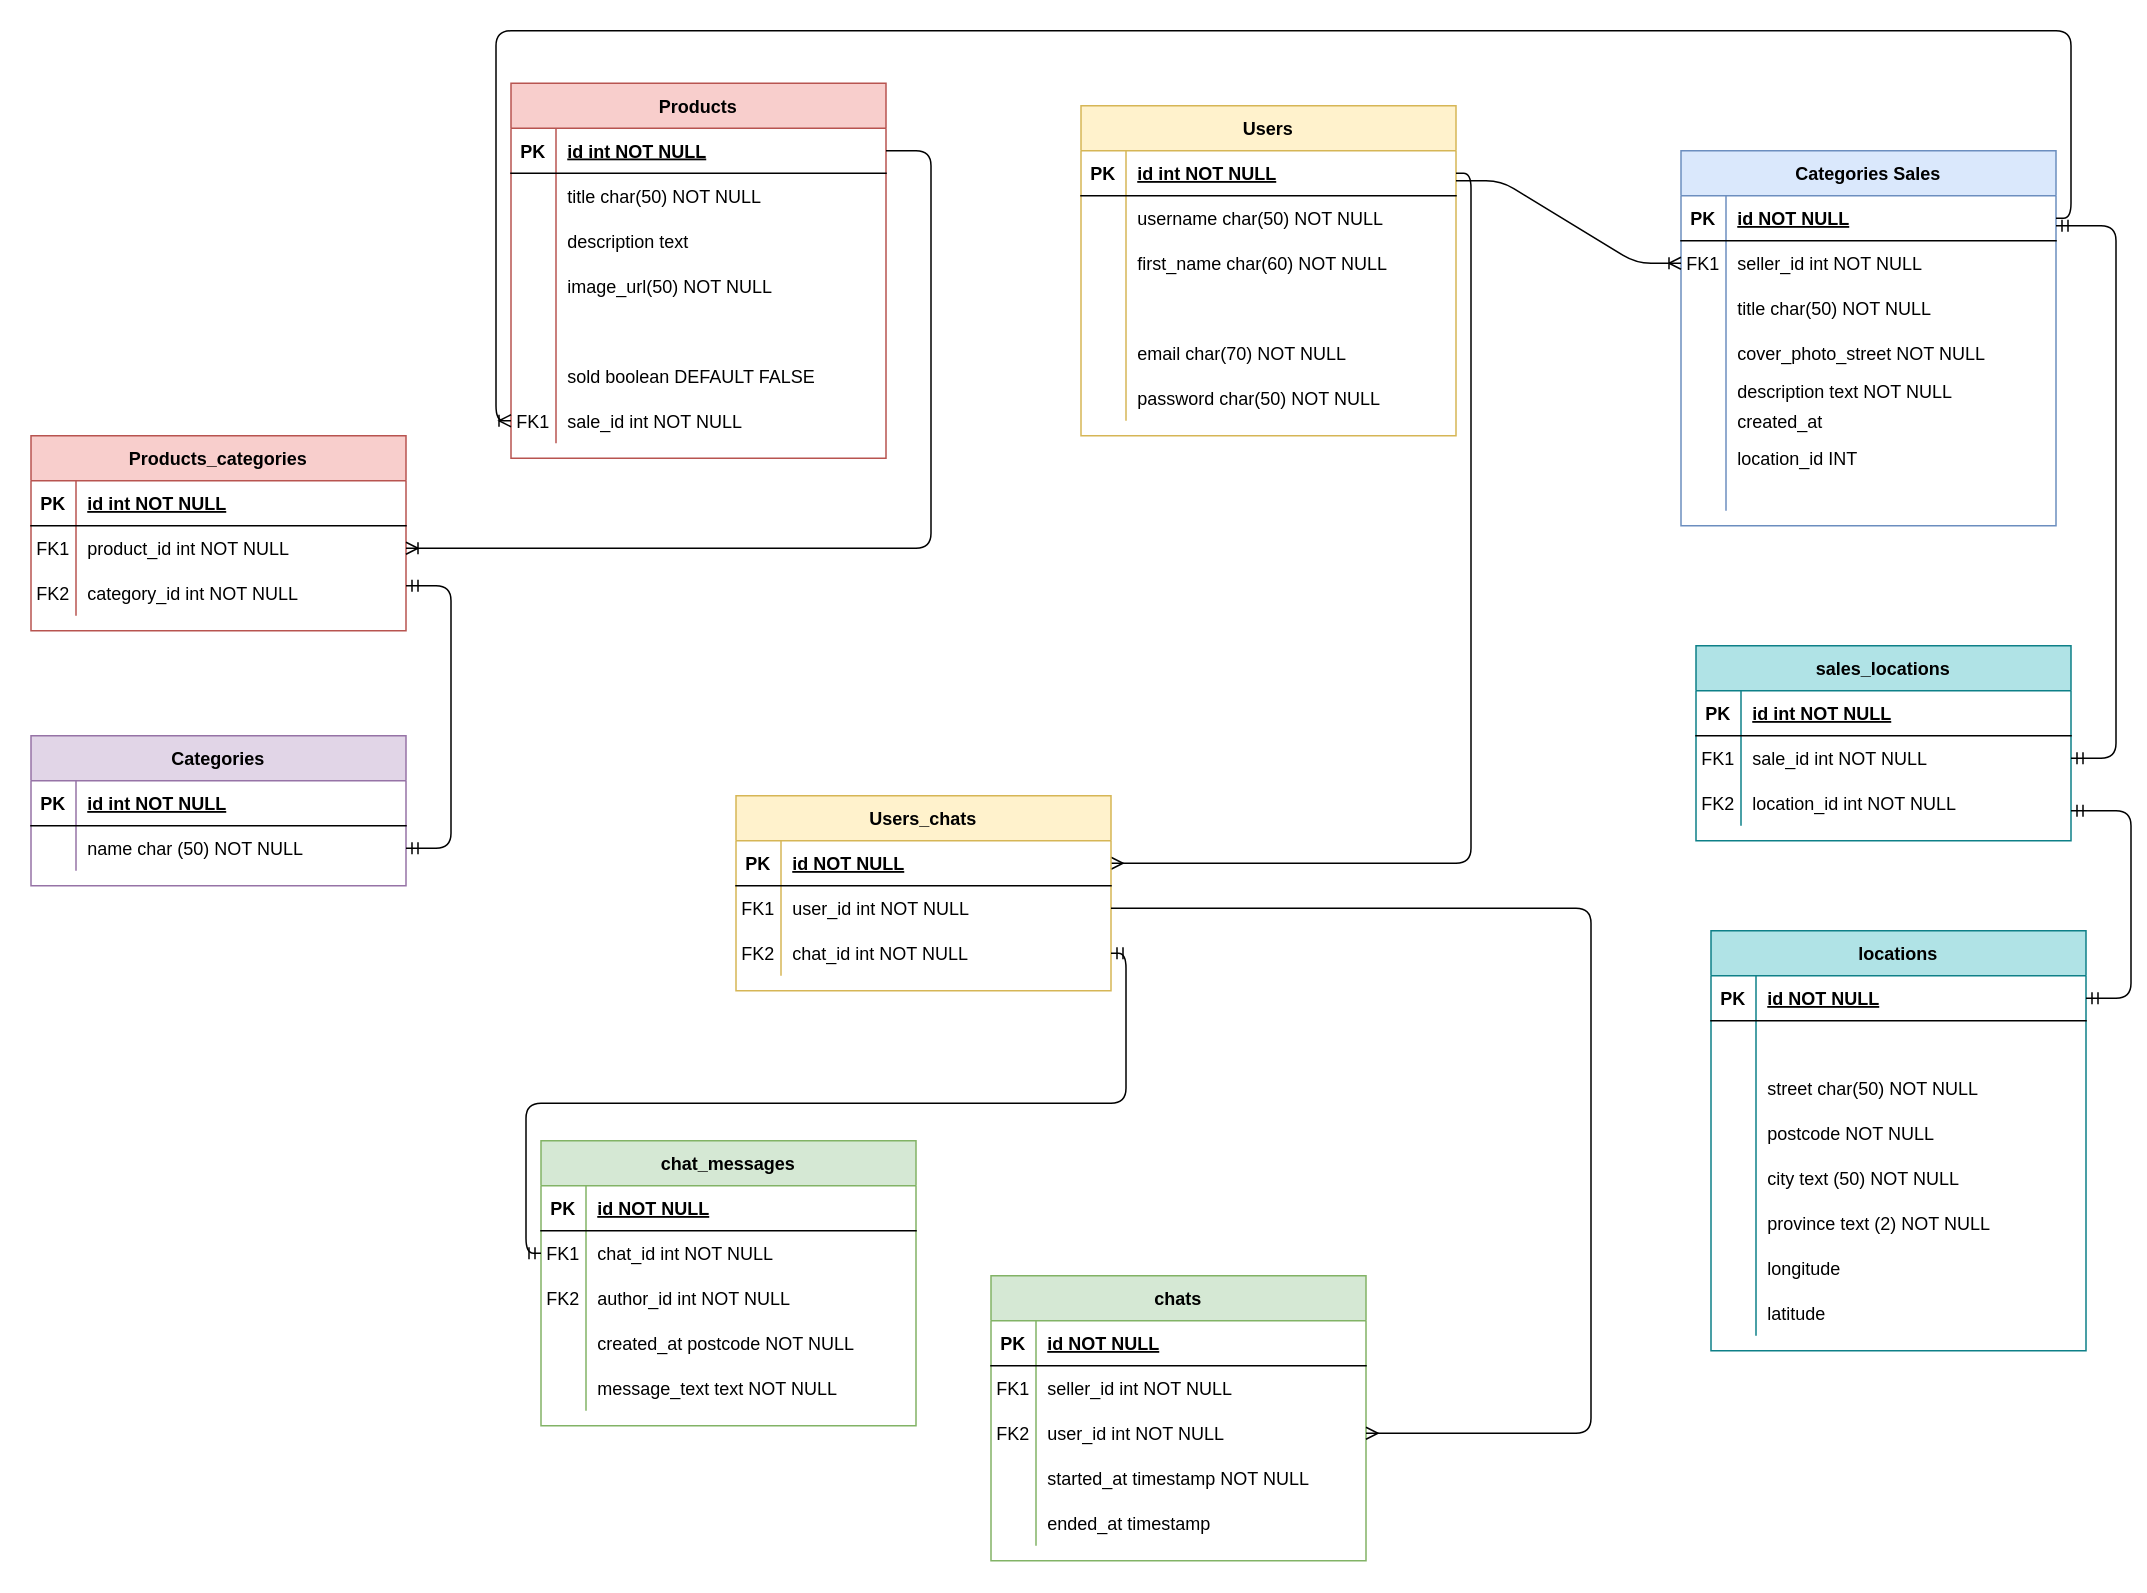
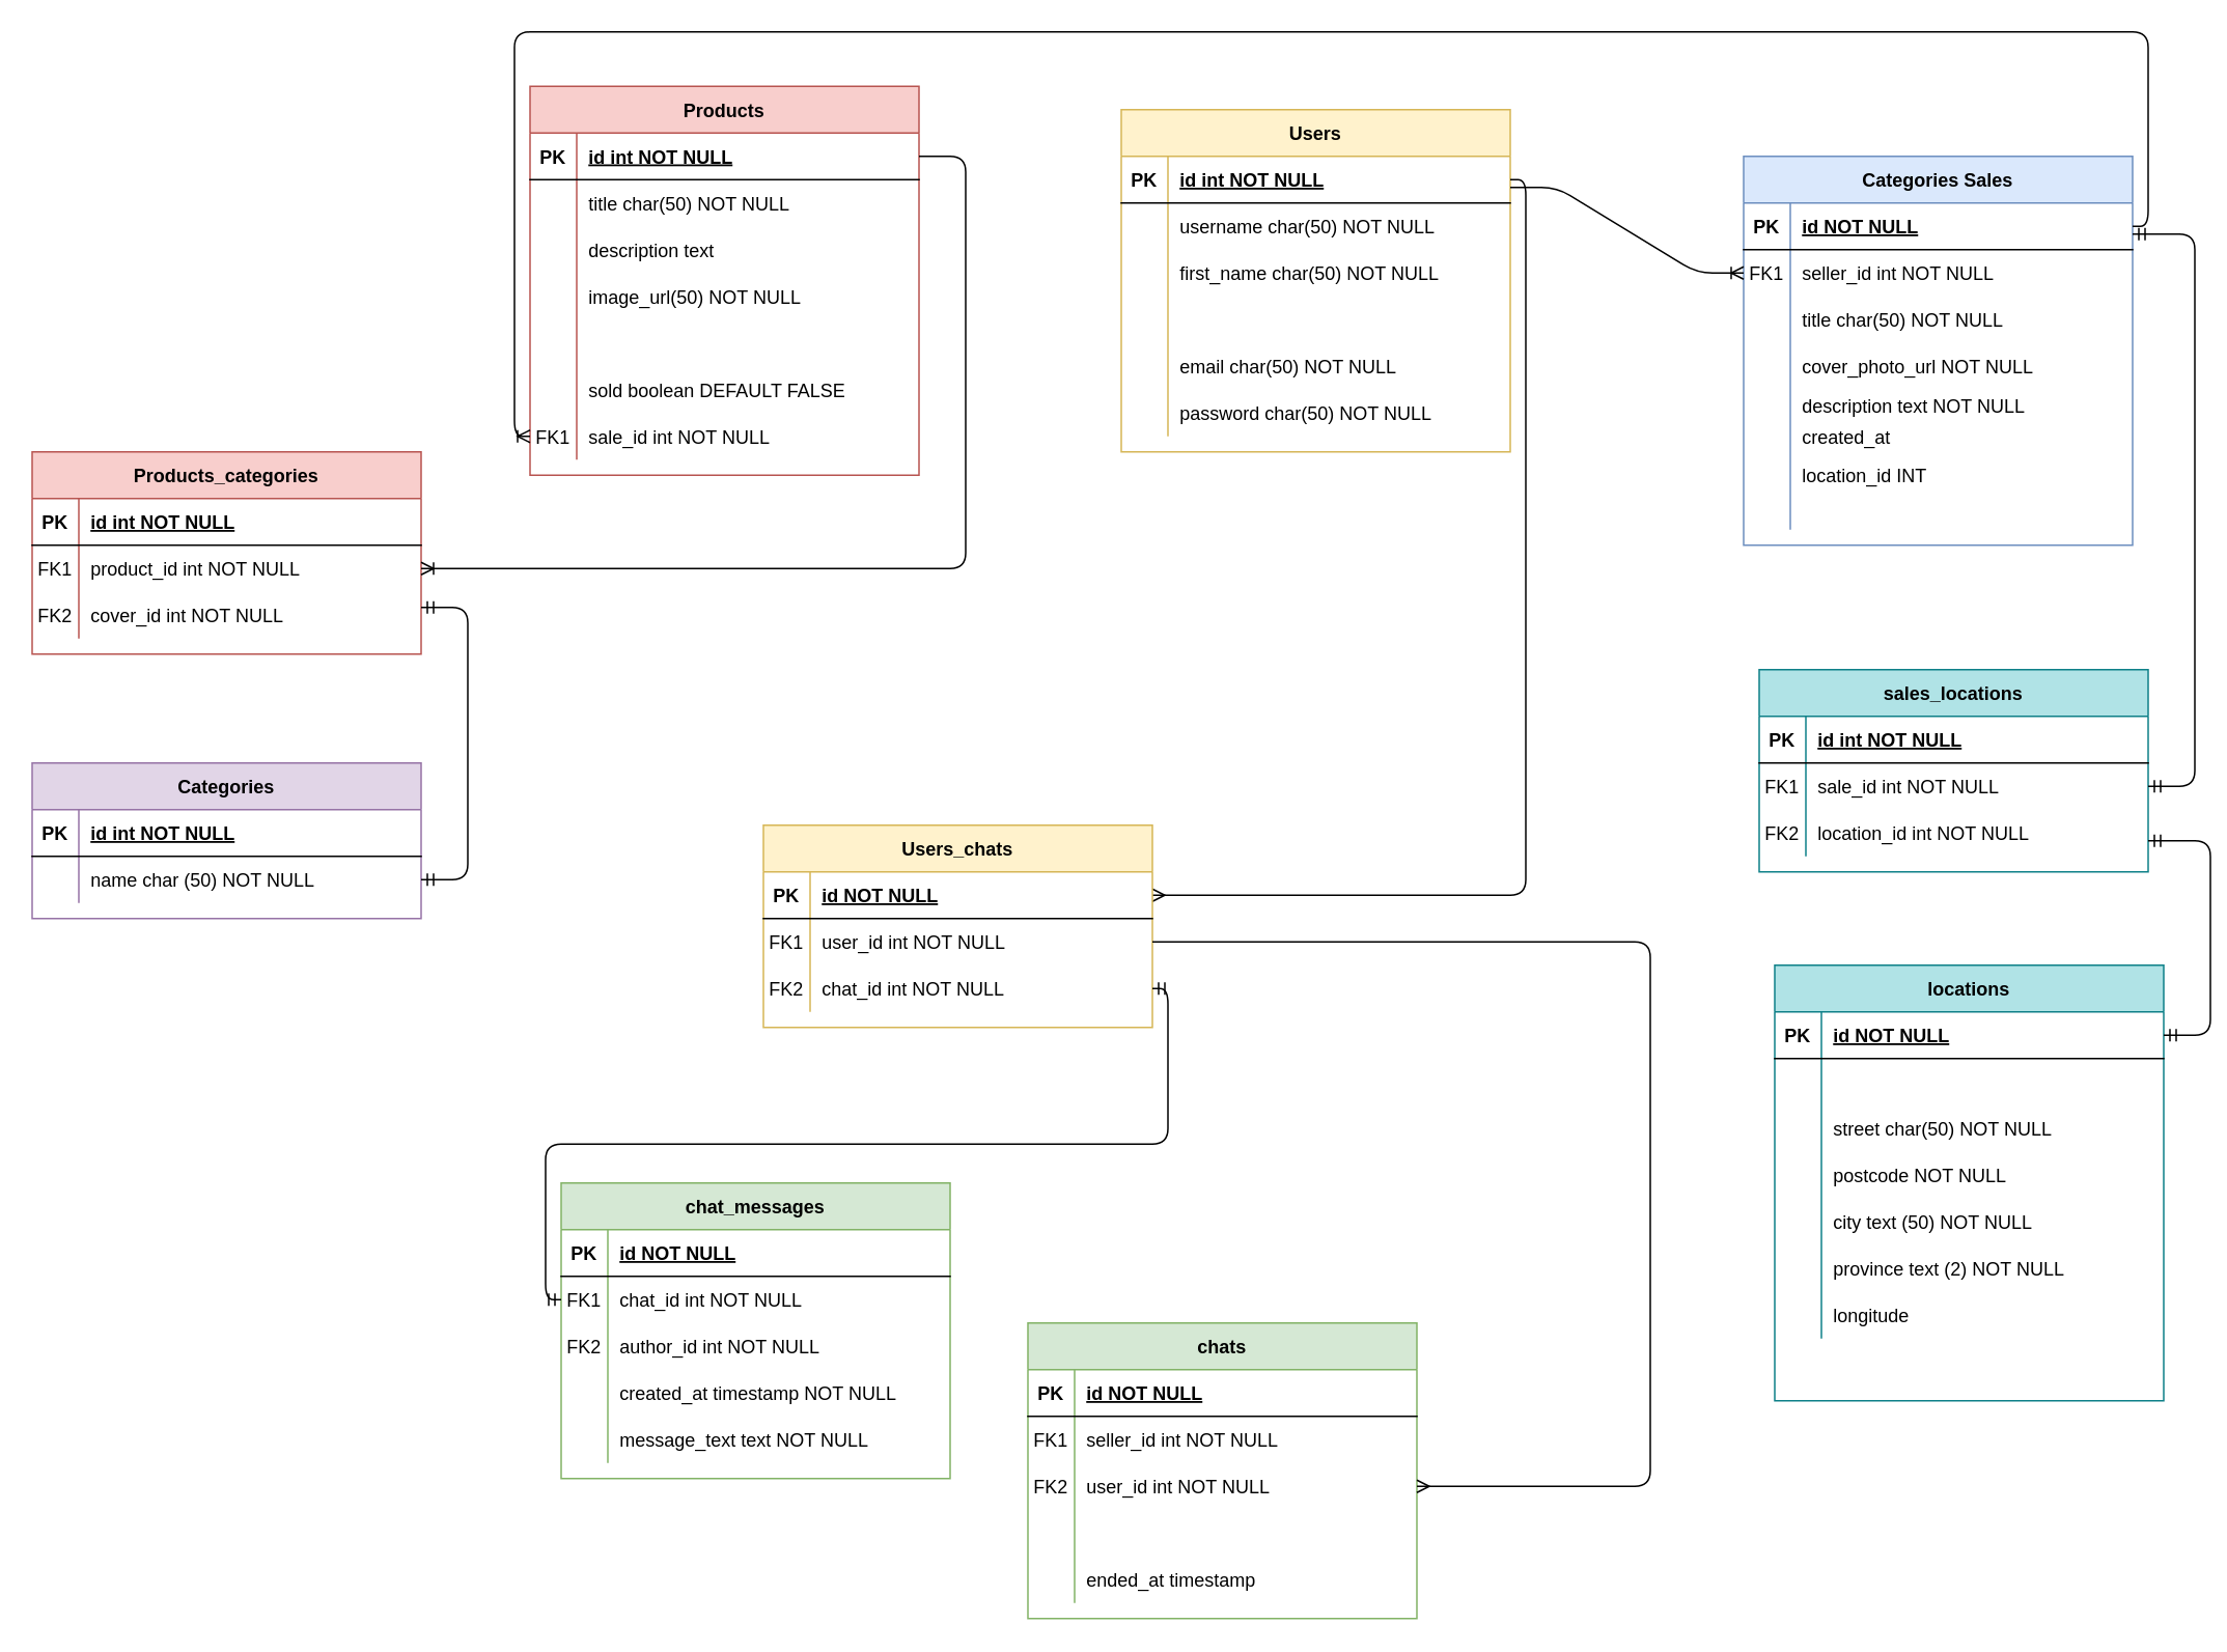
- <mxCell id="92" value="first_name char(60) NOT NULL" style="shape=partialRectangle;overflow=hidden;connectable=0;fillColor=none;top=0;left=0;bottom=0;right=0;align=left;spacingLeft=6;" vertex="1" parent="90"><mxGeometry x="30" width="220" height="30" as="geometry" /></mxCell>
+ <mxCell id="92" value="first_name char(50) NOT NULL" style="shape=partialRectangle;overflow=hidden;connectable=0;fillColor=none;top=0;left=0;bottom=0;right=0;align=left;spacingLeft=6;" vertex="1" parent="90"><mxGeometry x="30" width="220" height="30" as="geometry" /></mxCell>
- <mxCell id="97" value="email char(70) NOT NULL" style="shape=partialRectangle;overflow=hidden;connectable=0;fillColor=none;top=0;left=0;bottom=0;right=0;align=left;spacingLeft=6;" vertex="1" parent="95"><mxGeometry x="30" width="220" height="30" as="geometry" /></mxCell>
+ <mxCell id="97" value="email char(50) NOT NULL" style="shape=partialRectangle;overflow=hidden;connectable=0;fillColor=none;top=0;left=0;bottom=0;right=0;align=left;spacingLeft=6;" vertex="1" parent="95"><mxGeometry x="30" width="220" height="30" as="geometry" /></mxCell>
- <mxCell id="14" value="cover_photo_street NOT NULL" style="shape=partialRectangle;overflow=hidden;connectable=0;fillColor=none;top=0;left=0;bottom=0;right=0;align=left;spacingLeft=6;" vertex="1" parent="12"><mxGeometry x="30" width="220" height="30" as="geometry" /></mxCell>
+ <mxCell id="14" value="cover_photo_url NOT NULL" style="shape=partialRectangle;overflow=hidden;connectable=0;fillColor=none;top=0;left=0;bottom=0;right=0;align=left;spacingLeft=6;" vertex="1" parent="12"><mxGeometry x="30" width="220" height="30" as="geometry" /></mxCell>
- <mxCell id="114" value="category_id int NOT NULL" style="shape=partialRectangle;overflow=hidden;connectable=0;fillColor=none;top=0;left=0;bottom=0;right=0;align=left;spacingLeft=6;" vertex="1" parent="112"><mxGeometry x="30" width="220" height="30" as="geometry" /></mxCell>
+ <mxCell id="114" value="cover_id int NOT NULL" style="shape=partialRectangle;overflow=hidden;connectable=0;fillColor=none;top=0;left=0;bottom=0;right=0;align=left;spacingLeft=6;" vertex="1" parent="112"><mxGeometry x="30" width="220" height="30" as="geometry" /></mxCell>
- <mxCell id="61" value="latitude" style="shape=partialRectangle;overflow=hidden;connectable=0;fillColor=none;top=0;left=0;bottom=0;right=0;align=left;spacingLeft=6;" vertex="1" parent="59"><mxGeometry x="30" width="220" height="30" as="geometry" /></mxCell>
- <mxCell id="146" value="created_at postcode NOT NULL" style="shape=partialRectangle;overflow=hidden;connectable=0;fillColor=none;top=0;left=0;bottom=0;right=0;align=left;spacingLeft=6;" vertex="1" parent="144"><mxGeometry x="30" width="220" height="30" as="geometry" /></mxCell>
+ <mxCell id="146" value="created_at timestamp NOT NULL" style="shape=partialRectangle;overflow=hidden;connectable=0;fillColor=none;top=0;left=0;bottom=0;right=0;align=left;spacingLeft=6;" vertex="1" parent="144"><mxGeometry x="30" width="220" height="30" as="geometry" /></mxCell>
- <mxCell id="162" value="started_at timestamp NOT NULL" style="shape=partialRectangle;overflow=hidden;connectable=0;fillColor=none;top=0;left=0;bottom=0;right=0;align=left;spacingLeft=6;" vertex="1" parent="160"><mxGeometry x="30" width="220" height="30" as="geometry" /></mxCell>
